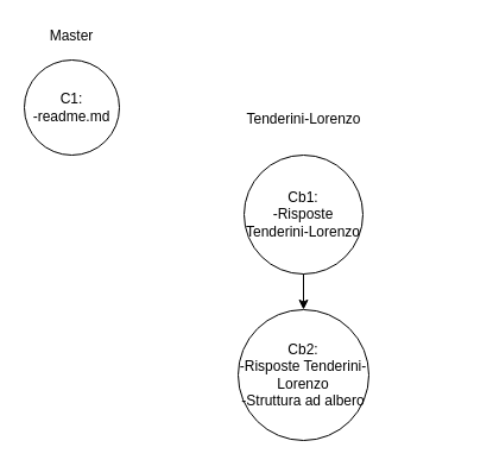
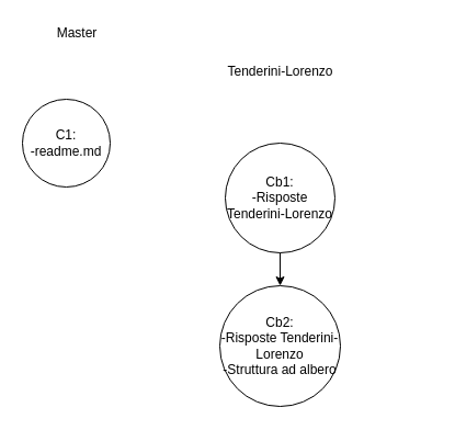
- <mxCell id="3" value="Master" style="text;html=1;strokeColor=none;fillColor=none;align=center;verticalAlign=middle;whiteSpace=wrap;rounded=0;" vertex="1" parent="1"><mxGeometry x="40" y="20" width="40" height="20" as="geometry" /></mxCell>
+ <mxCell id="3" value="Master" style="text;html=1;strokeColor=none;fillColor=none;align=center;verticalAlign=middle;whiteSpace=wrap;rounded=0;" vertex="1" parent="1"><mxGeometry x="50" y="20" width="40" height="20" as="geometry" /></mxCell>
- <mxCell id="2" value="C1:&lt;br&gt;-readme.md" style="ellipse;whiteSpace=wrap;html=1;aspect=fixed;" vertex="1" parent="1"><mxGeometry x="20" y="50" width="80" height="80" as="geometry" /></mxCell>
+ <mxCell id="2" value="C1:&lt;br&gt;-readme.md" style="ellipse;whiteSpace=wrap;html=1;aspect=fixed;" vertex="1" parent="1"><mxGeometry x="20" y="90" width="80" height="80" as="geometry" /></mxCell>
- <mxCell id="7" value="Tenderini-Lorenzo" style="text;html=1;strokeColor=none;fillColor=none;align=center;verticalAlign=middle;whiteSpace=wrap;rounded=0;" vertex="1" parent="1"><mxGeometry x="117.5" y="90" width="275" height="20" as="geometry" /></mxCell>
+ <mxCell id="7" value="Tenderini-Lorenzo" style="text;html=1;strokeColor=none;fillColor=none;align=center;verticalAlign=middle;whiteSpace=wrap;rounded=0;" vertex="1" parent="1"><mxGeometry x="117.5" y="55" width="275" height="20" as="geometry" /></mxCell>
